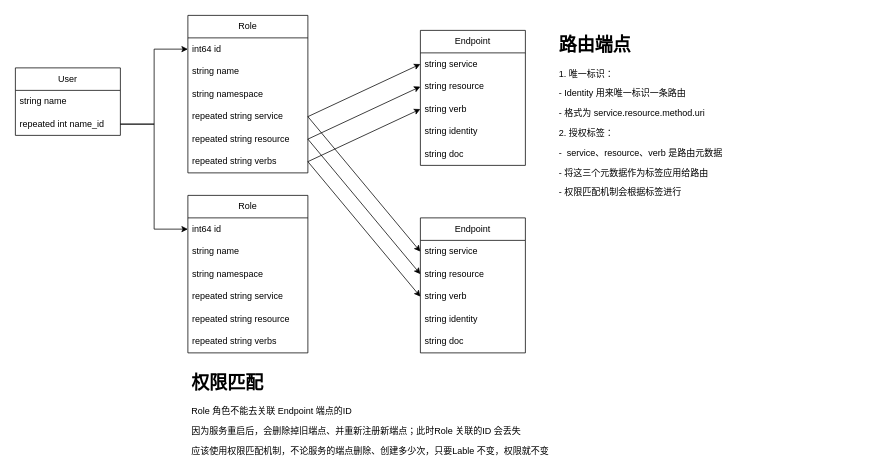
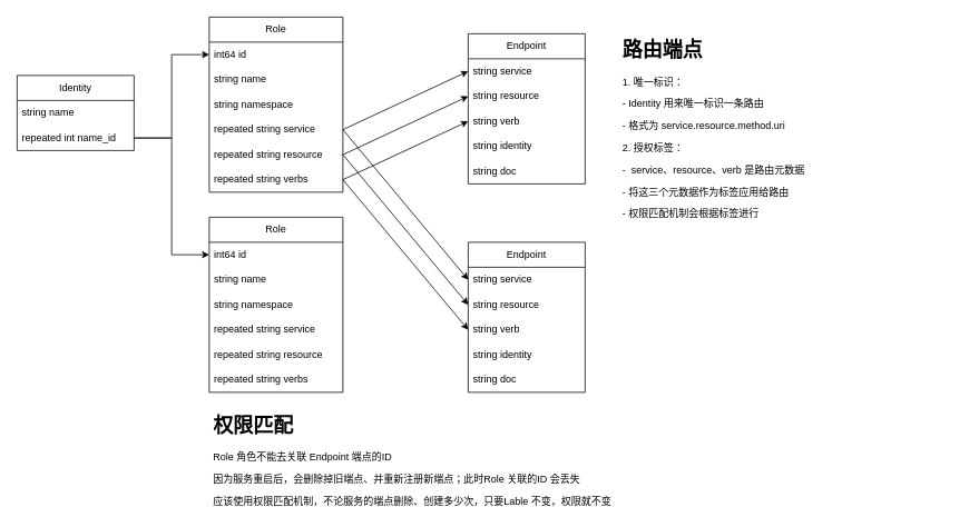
- <mxCell id="2" value="User" style="swimlane;fontStyle=0;childLayout=stackLayout;horizontal=1;startSize=30;horizontalStack=0;resizeParent=1;resizeParentMax=0;resizeLast=0;collapsible=1;marginBottom=0;whiteSpace=wrap;html=1;" parent="1" vertex="1"><mxGeometry x="20" y="90" width="140" height="90" as="geometry" /></mxCell>
+ <mxCell id="2" value="Identity" style="swimlane;fontStyle=0;childLayout=stackLayout;horizontal=1;startSize=30;horizontalStack=0;resizeParent=1;resizeParentMax=0;resizeLast=0;collapsible=1;marginBottom=0;whiteSpace=wrap;html=1;" parent="1" vertex="1"><mxGeometry x="20" y="90" width="140" height="90" as="geometry" /></mxCell>
